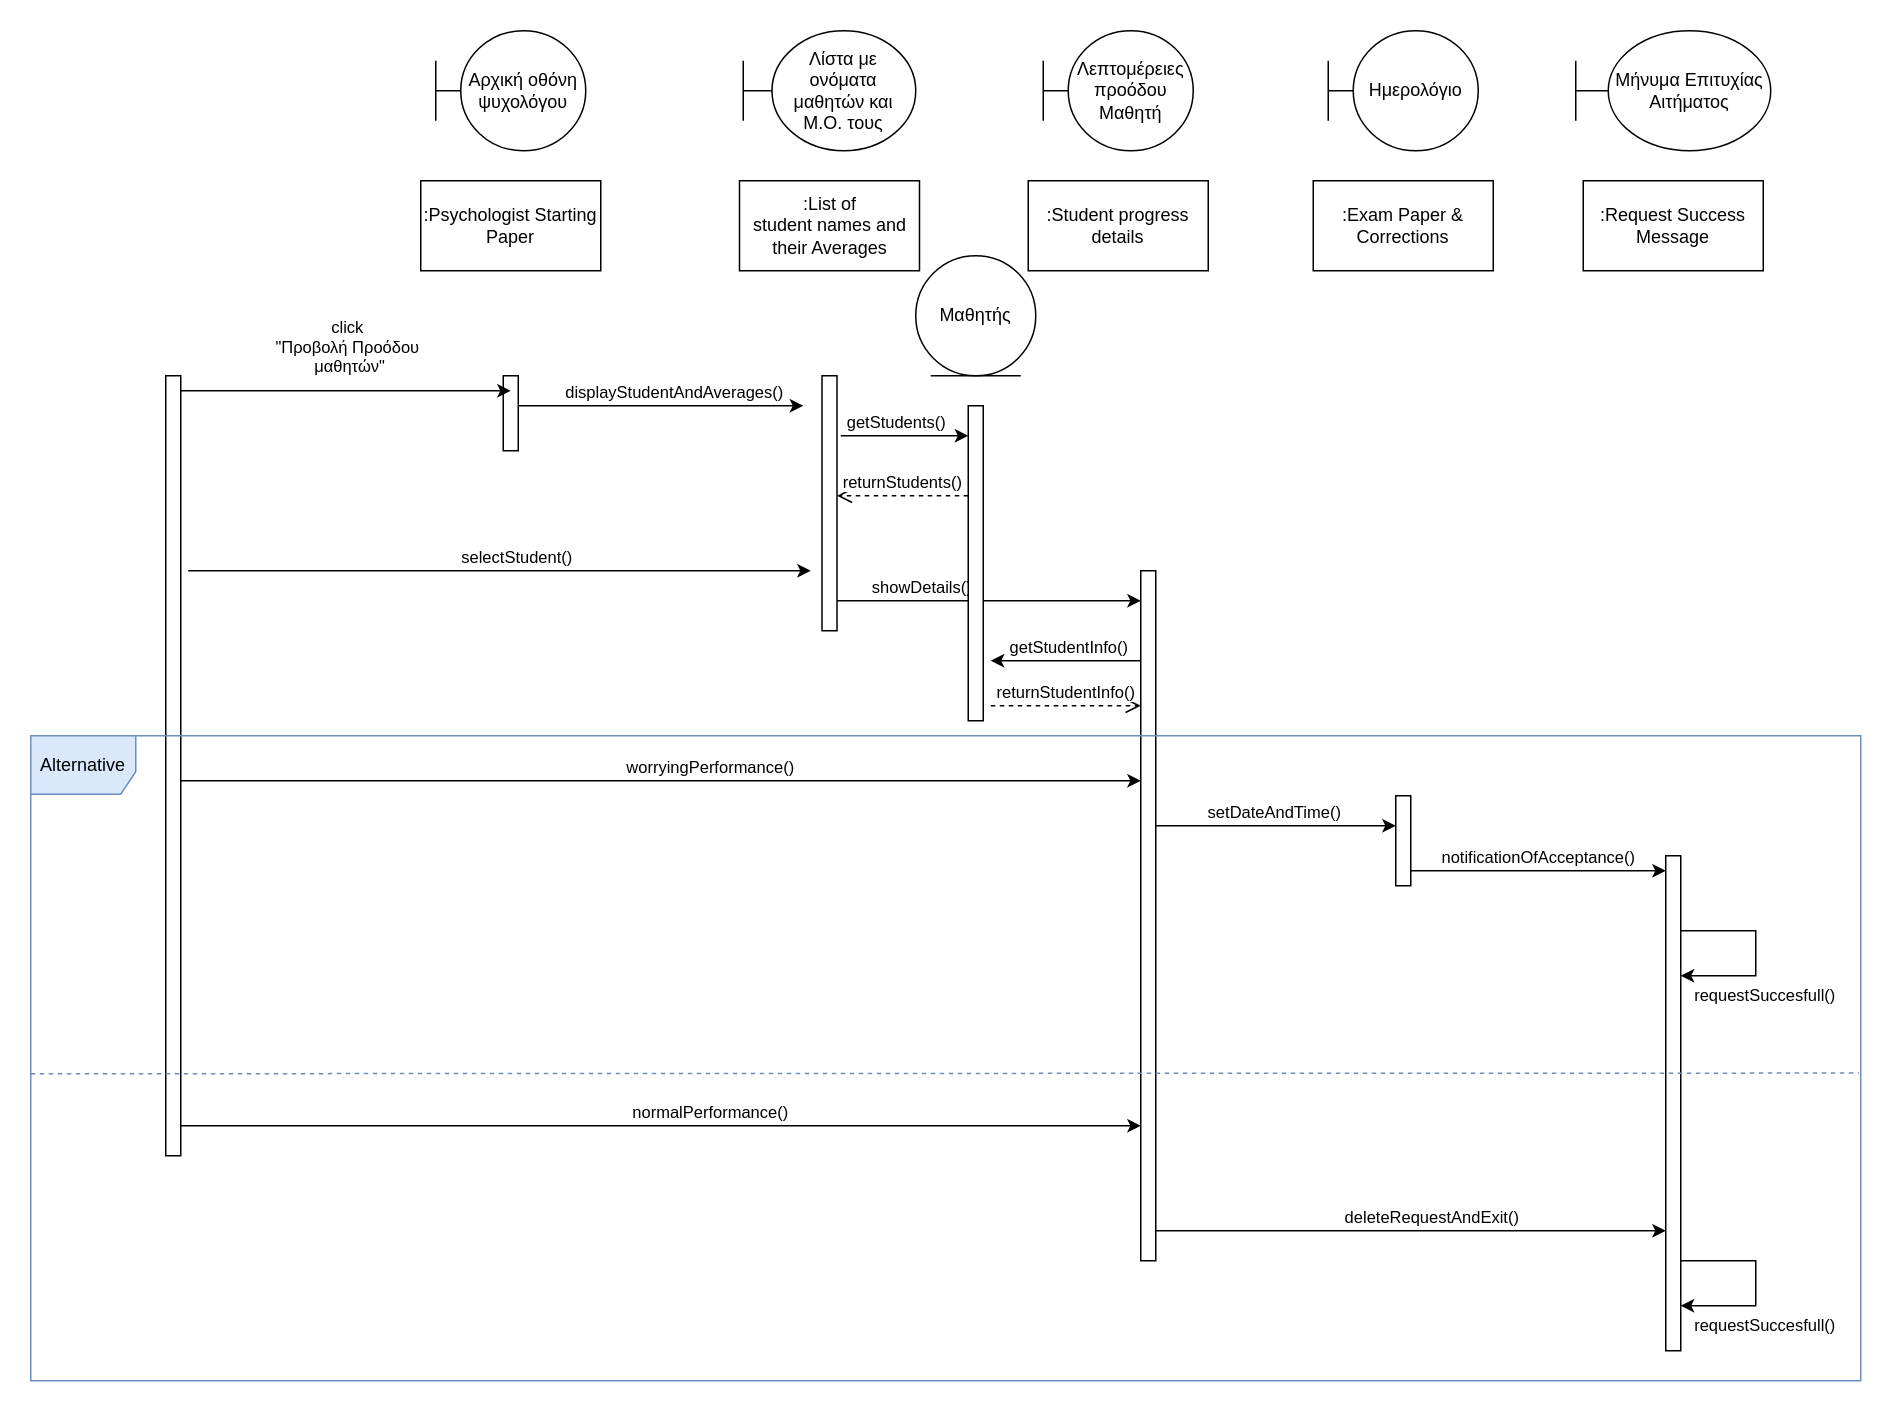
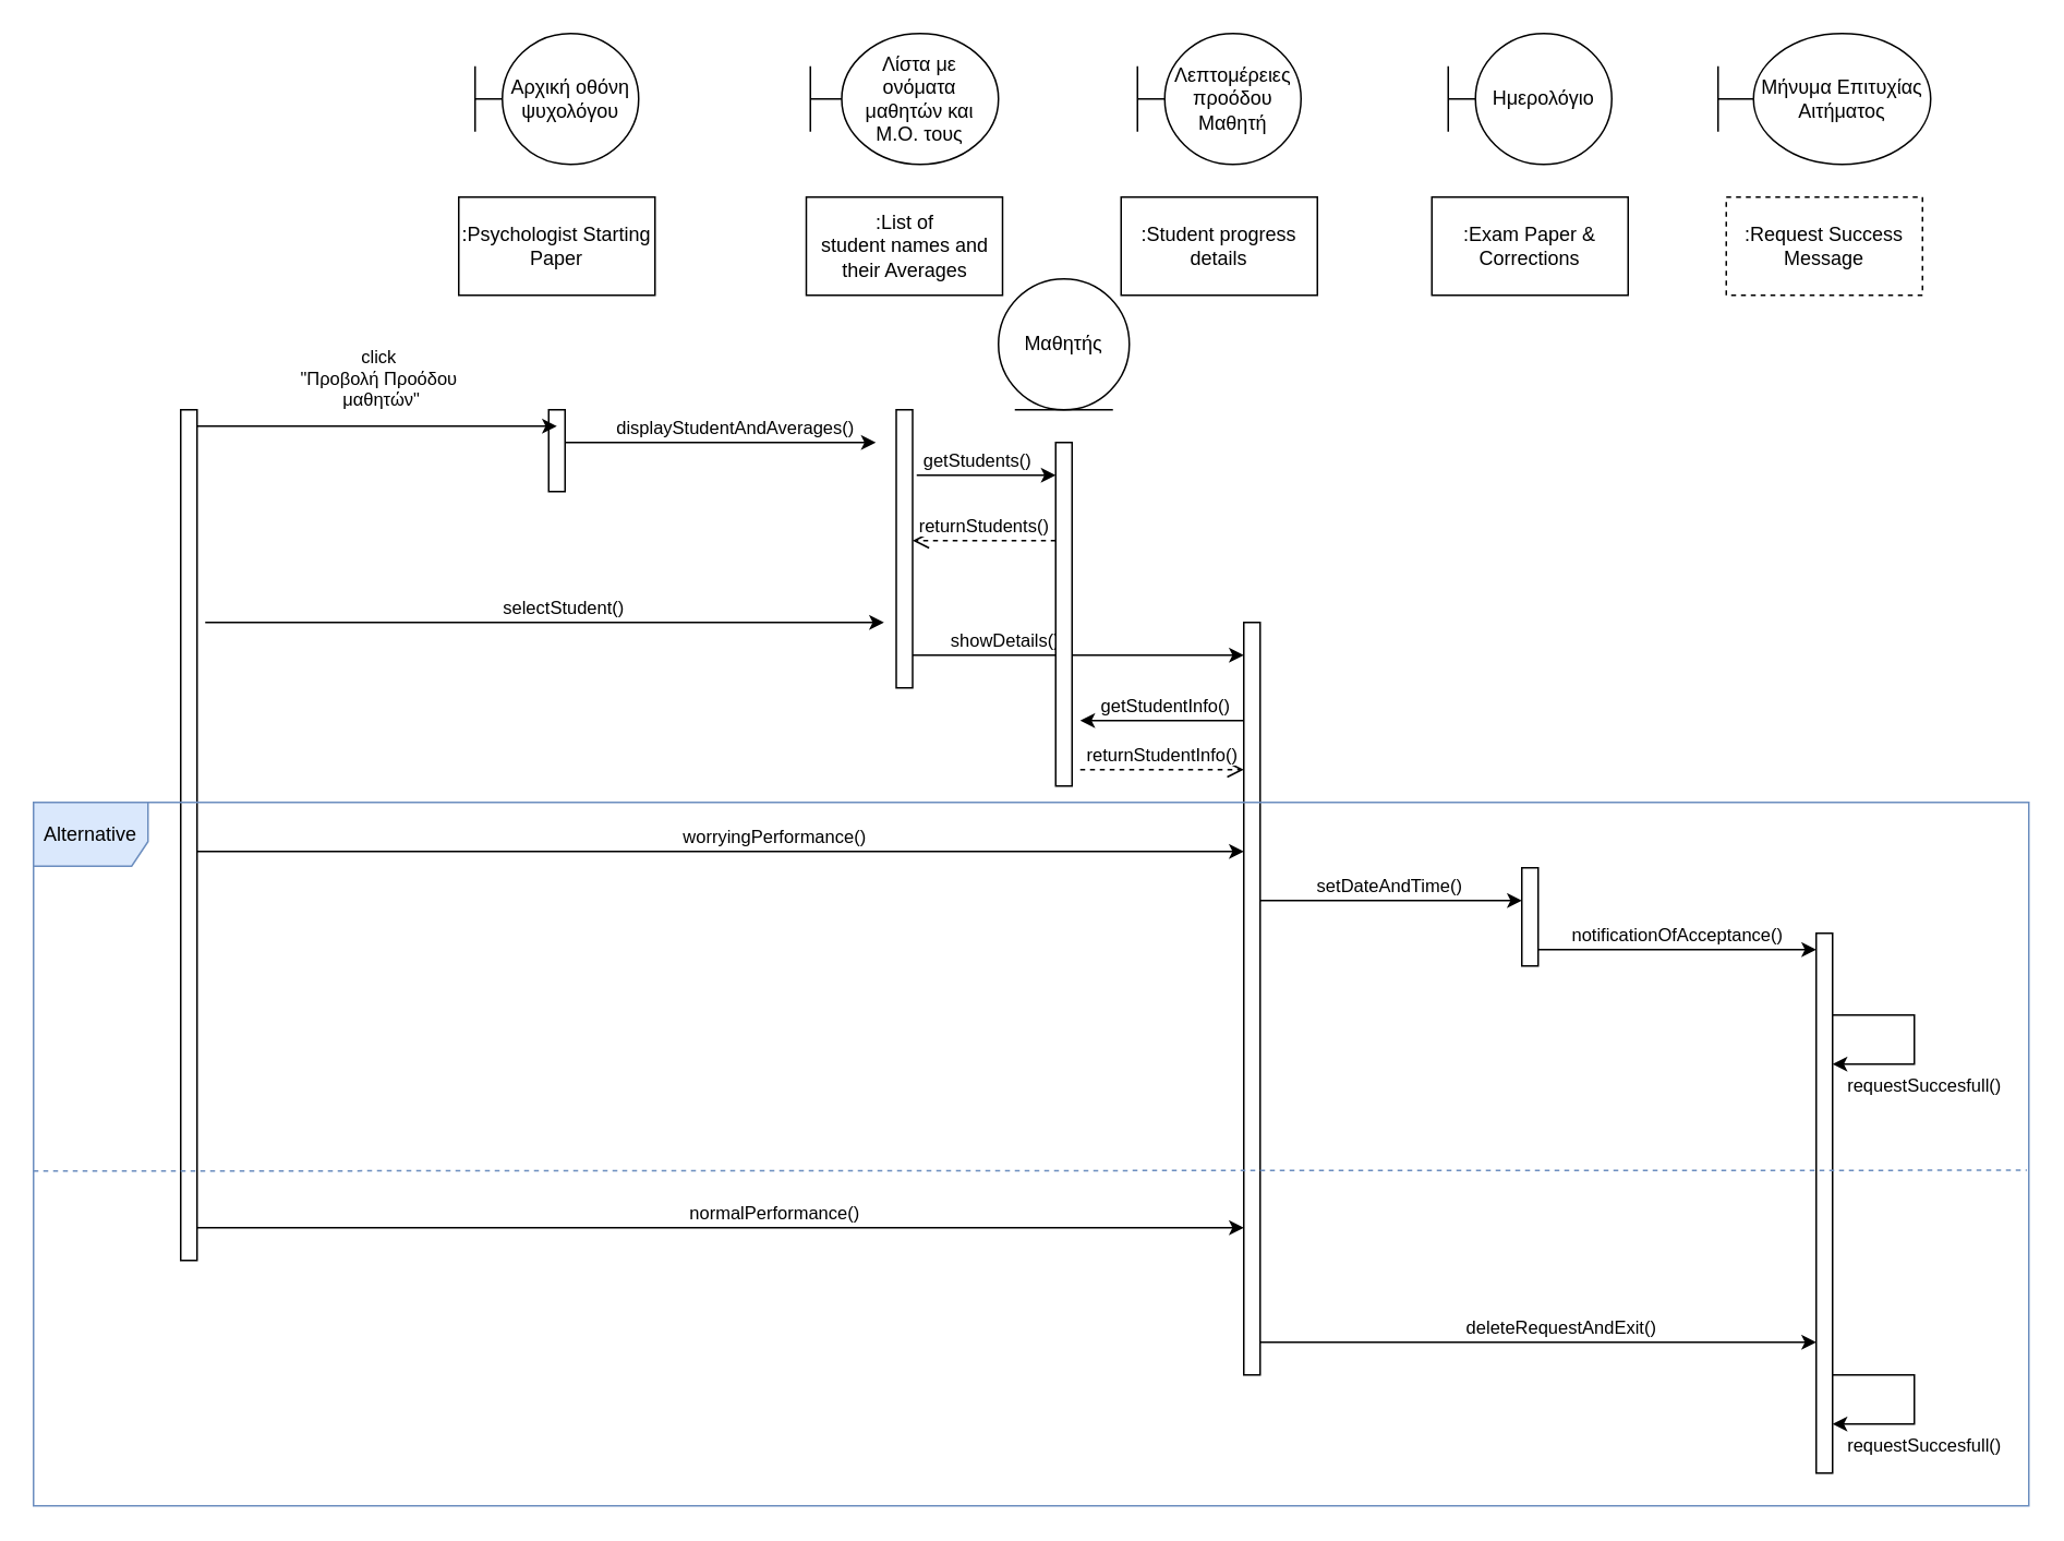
- <mxCell id="28" value=":Request Success Message" style="rounded=0;whiteSpace=wrap;html=1;" parent="1" vertex="1"><mxGeometry x="1055" y="120" width="120" height="60" as="geometry" /></mxCell>
+ <mxCell id="28" value=":Request Success Message" style="rounded=0;whiteSpace=wrap;html=1;dashed=1;" parent="1" vertex="1"><mxGeometry x="1055" y="120" width="120" height="60" as="geometry" /></mxCell>
